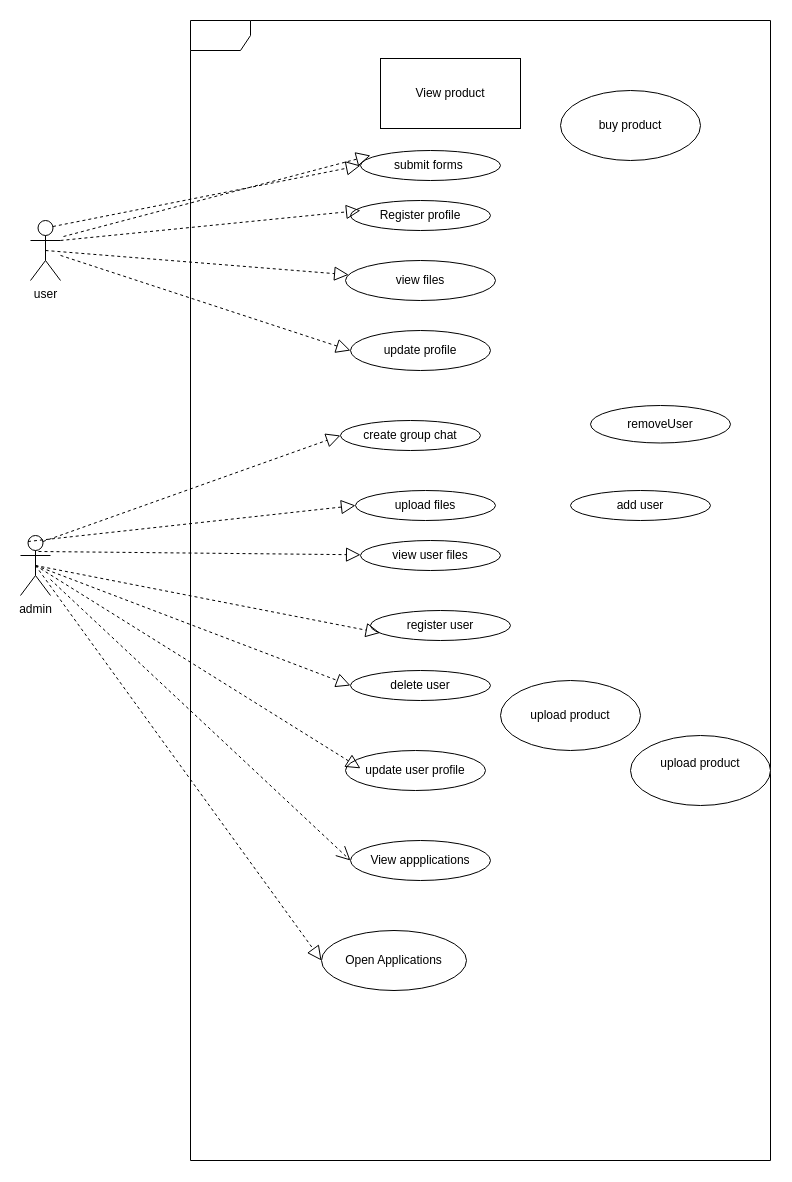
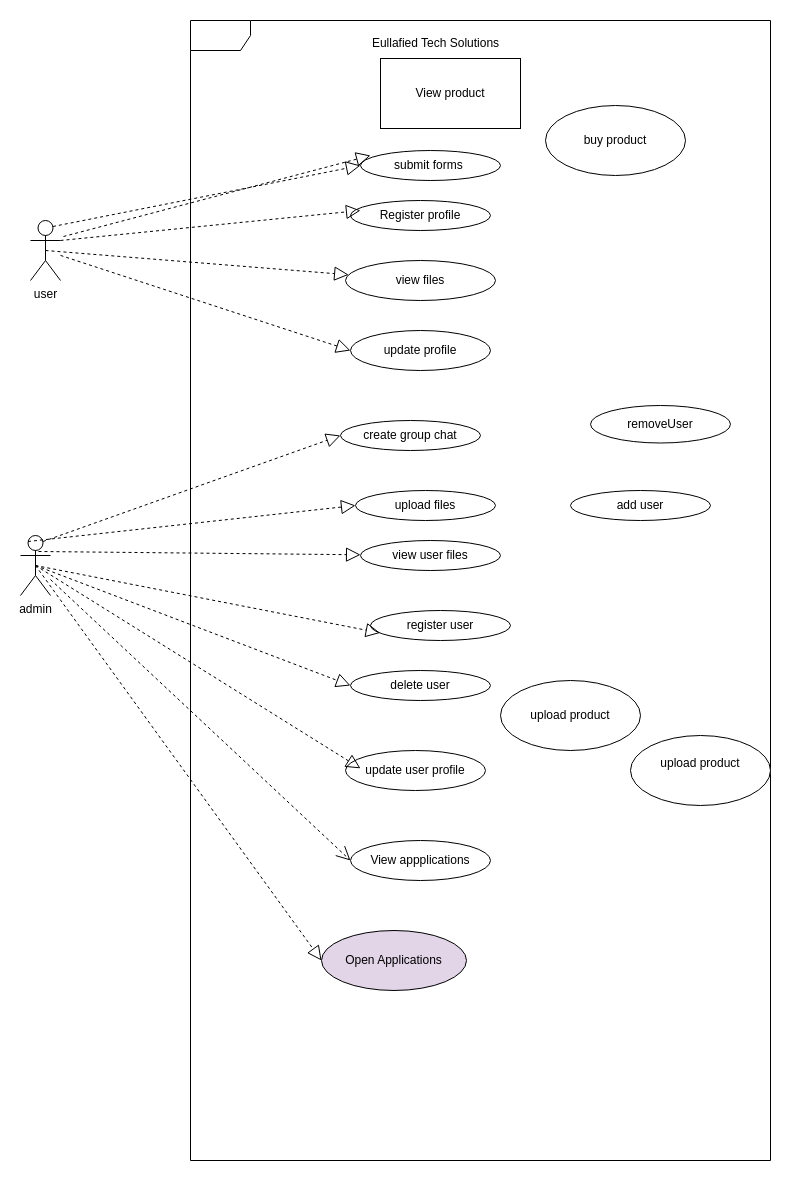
+ <mxCell id="17" value="Eullafied Tech Solutions" style="text;html=1;align=center;verticalAlign=middle;resizable=0;points=[];autosize=1;strokeColor=none;fillColor=none;" parent="1" vertex="1"><mxGeometry x="360" y="28" width="150" height="30" as="geometry" /></mxCell>
- <mxCell id="35" value="buy product" style="ellipse;whiteSpace=wrap;html=1;" vertex="1" parent="1"><mxGeometry x="560" y="90" width="140" height="70" as="geometry" /></mxCell>
+ <mxCell id="35" value="buy product" style="ellipse;whiteSpace=wrap;html=1;" vertex="1" parent="1"><mxGeometry x="545" y="105" width="140" height="70" as="geometry" /></mxCell>
- <mxCell id="22" value="Open Applications" style="ellipse;whiteSpace=wrap;html=1;" parent="1" vertex="1"><mxGeometry x="321" y="930" width="145" height="60" as="geometry" /></mxCell>
+ <mxCell id="22" value="Open Applications" style="ellipse;whiteSpace=wrap;html=1;fillColor=#e1d5e7;" parent="1" vertex="1"><mxGeometry x="321" y="930" width="145" height="60" as="geometry" /></mxCell>
